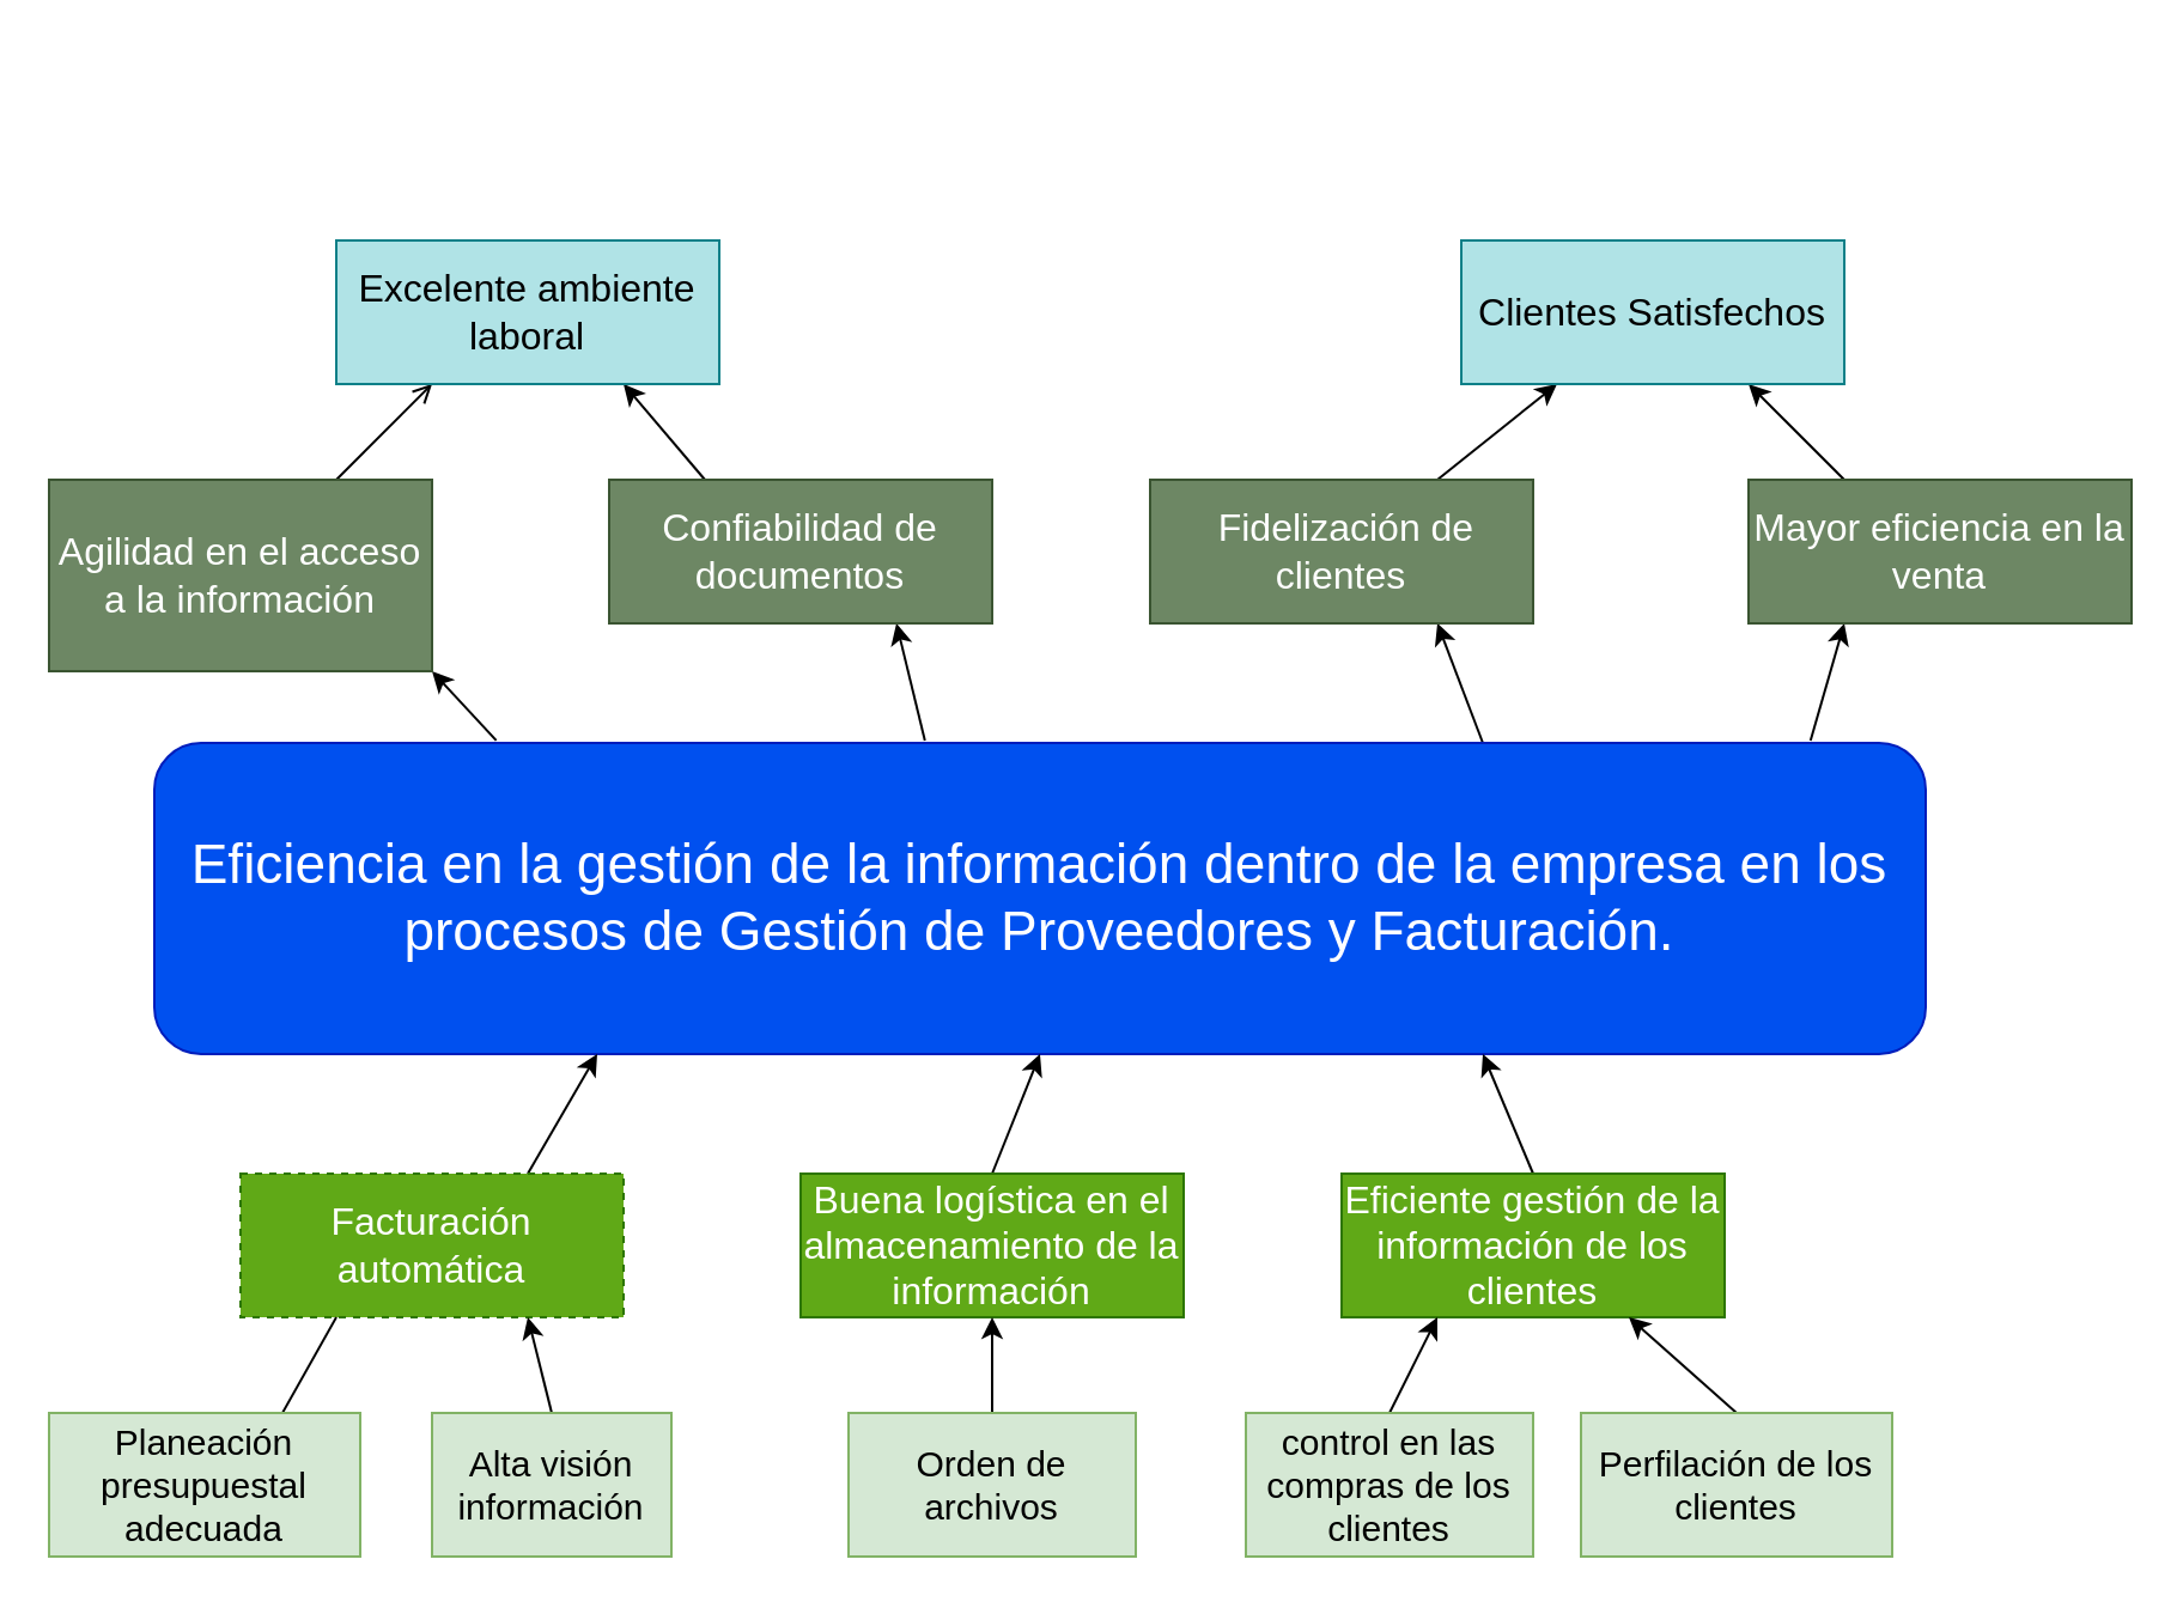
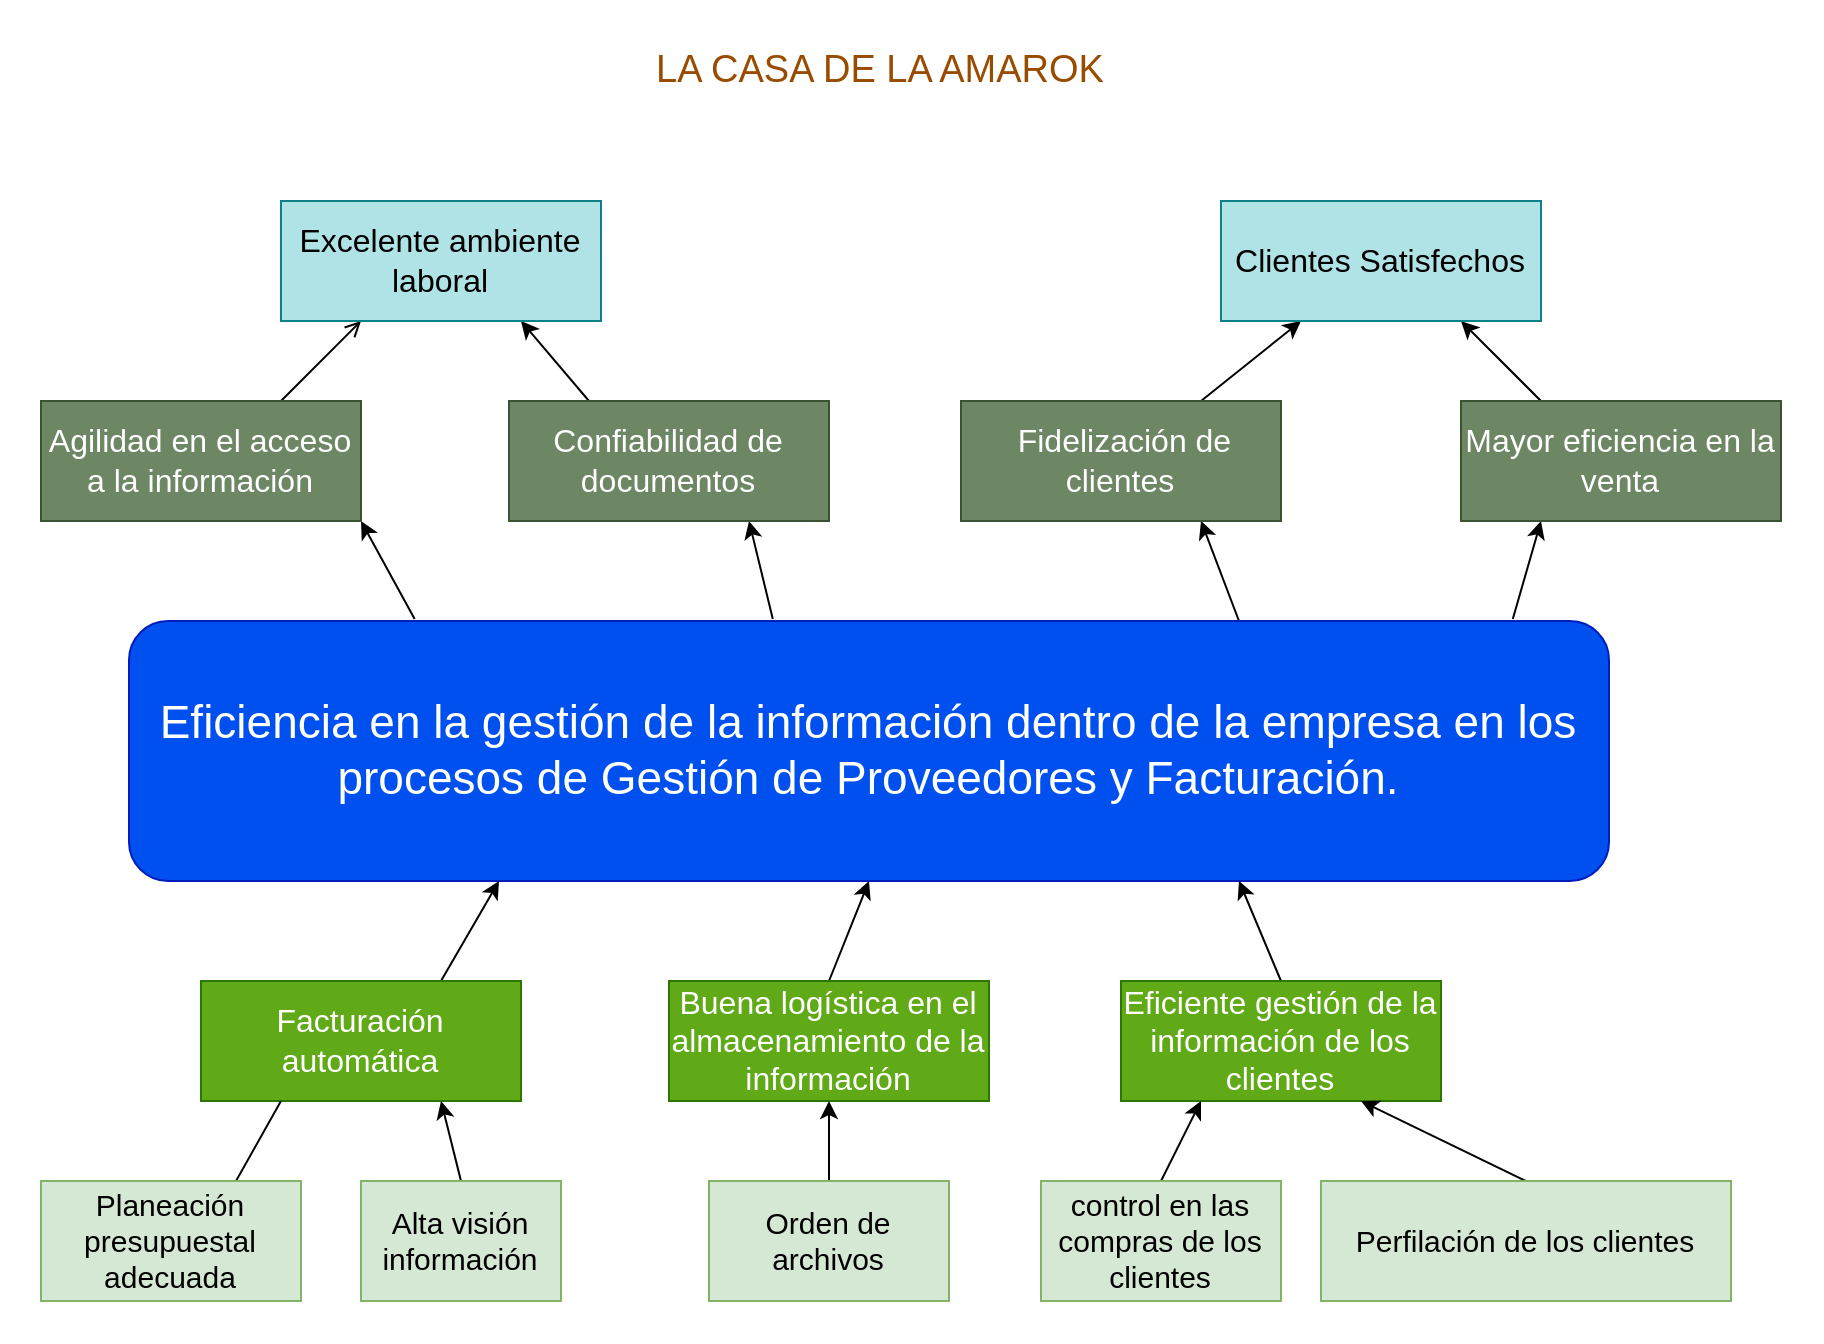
+ <mxCell id="33" value="LA CASA DE LA AMAROK" style="text;html=1;strokeColor=none;fillColor=none;align=center;verticalAlign=middle;whiteSpace=wrap;rounded=0;fontSize=19;fontColor=#994C00;" vertex="1" parent="1"><mxGeometry x="280" y="20" width="320" height="30" as="geometry" /></mxCell>
- <mxCell id="24" value="Agilidad en el acceso a la información" style="rounded=0;whiteSpace=wrap;html=1;fillColor=#6d8764;strokeColor=#3A5431;fontSize=16;fontColor=#ffffff;" parent="1" vertex="1"><mxGeometry x="20" y="200" width="160" height="80" as="geometry" /></mxCell>
+ <mxCell id="24" value="Agilidad en el acceso a la información" style="rounded=0;whiteSpace=wrap;html=1;fillColor=#6d8764;strokeColor=#3A5431;fontSize=16;fontColor=#ffffff;" parent="1" vertex="1"><mxGeometry y="200" width="160" height="60" as="geometry" x="20" /></mxCell>
- <mxCell id="8" value="Facturación automática" style="rounded=0;whiteSpace=wrap;html=1;fillColor=#60a917;strokeColor=#2D7600;fontSize=16;fontColor=#ffffff;dashed=1;" parent="1" vertex="1"><mxGeometry x="100" y="490" width="160" height="60" as="geometry" /></mxCell>
+ <mxCell id="8" value="Facturación automática" style="rounded=0;whiteSpace=wrap;html=1;fillColor=#60a917;strokeColor=#2D7600;fontSize=16;fontColor=#ffffff;" parent="1" vertex="1"><mxGeometry x="100" y="490" width="160" height="60" as="geometry" /></mxCell>
- <mxCell id="22" value="Perfilación de los clientes" style="rounded=0;whiteSpace=wrap;html=1;fillColor=#d5e8d4;strokeColor=#82b366;fontSize=15;" parent="1" vertex="1"><mxGeometry x="660" y="590" width="130" height="60" as="geometry" /></mxCell>
+ <mxCell id="22" value="Perfilación de los clientes" style="rounded=0;whiteSpace=wrap;html=1;fillColor=#d5e8d4;strokeColor=#82b366;fontSize=15;" parent="1" vertex="1"><mxGeometry x="660" y="590" width="205" height="60" as="geometry" /></mxCell>
